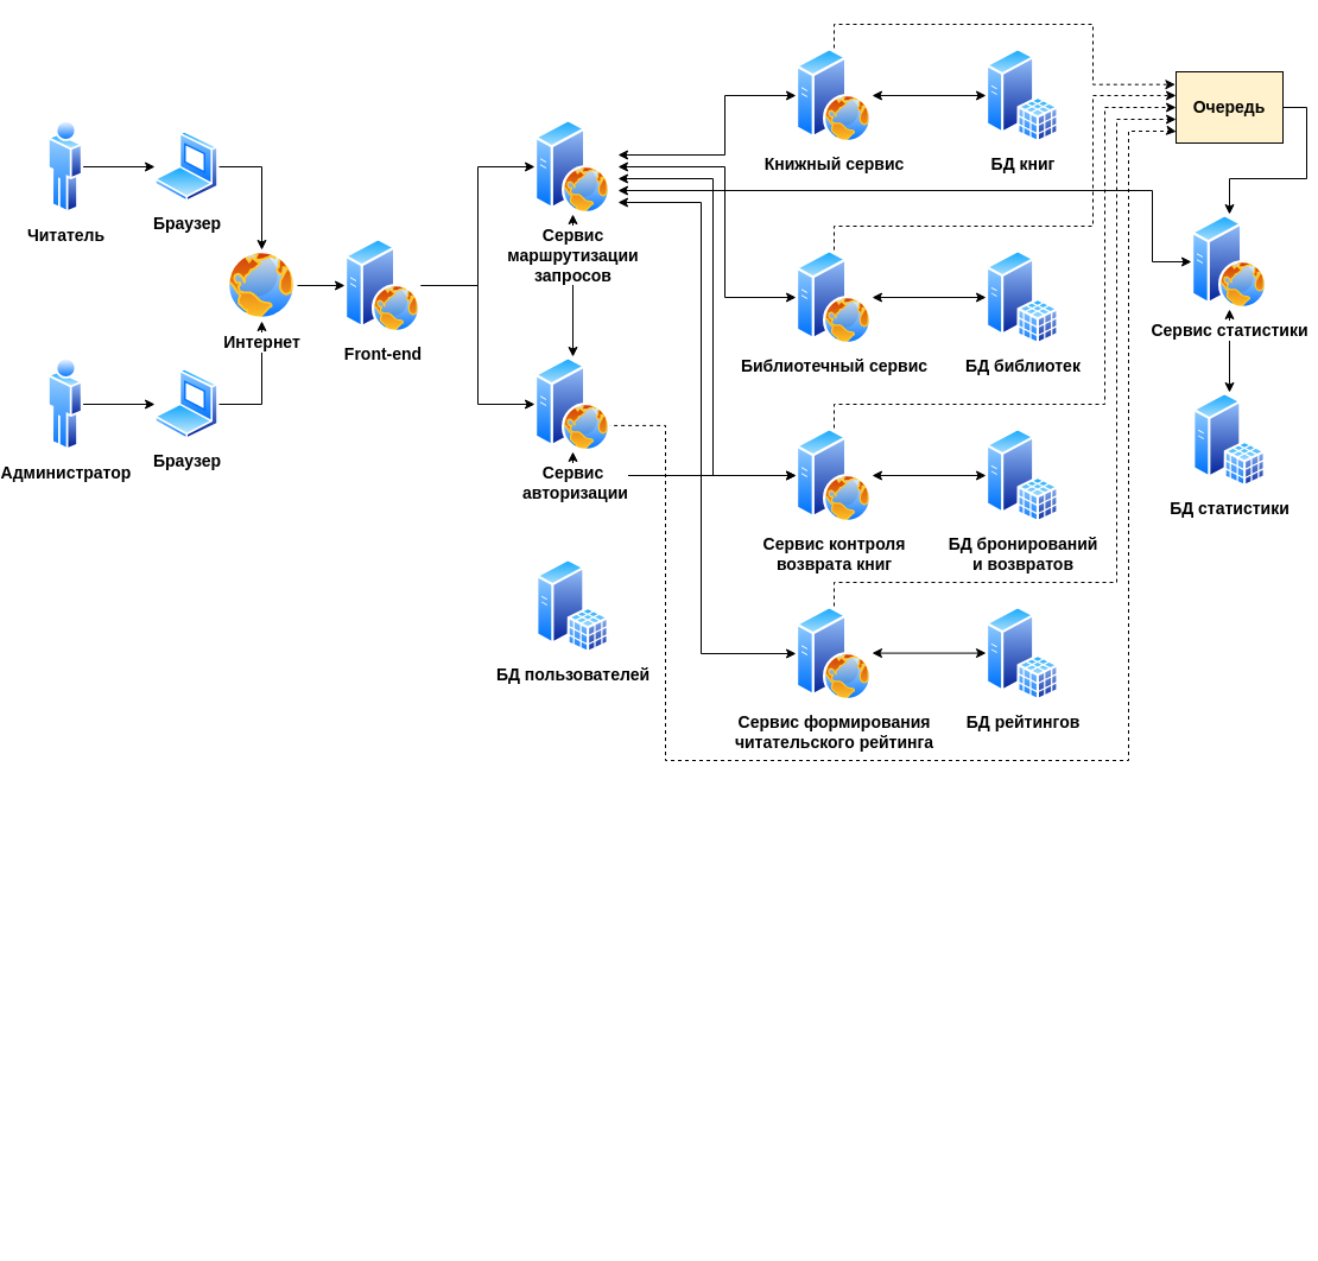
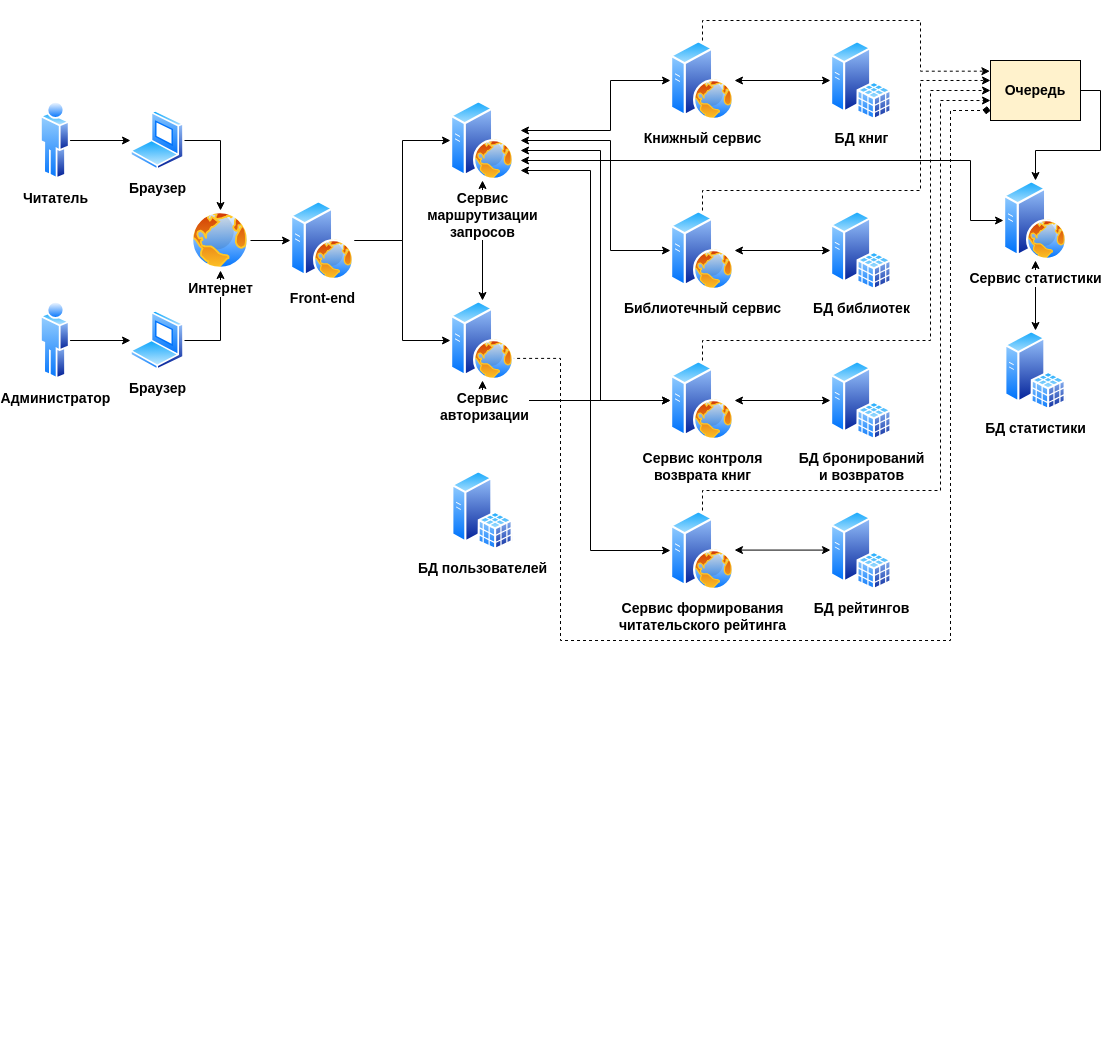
- <mxCell id="21" style="edgeStyle=orthogonalEdgeStyle;rounded=0;orthogonalLoop=1;jettySize=auto;html=1;exitX=1;exitY=0.75;exitDx=0;exitDy=0;entryX=0.002;entryY=0.838;entryDx=0;entryDy=0;startArrow=none;startFill=0;fontSize=14;fontStyle=1;dashed=1;entryPerimeter=0;" parent="1" source="22" target="39" edge="1"><mxGeometry relative="1" as="geometry"><Array as="points"><mxPoint x="540" y="358" /><mxPoint x="540" y="640" /><mxPoint x="930" y="640" /><mxPoint x="930" y="110" /><mxPoint x="968" y="110" /></Array></mxGeometry></mxCell>
+ <mxCell id="21" style="edgeStyle=orthogonalEdgeStyle;rounded=0;orthogonalLoop=1;jettySize=auto;html=1;exitX=1;exitY=0.75;exitDx=0;exitDy=0;entryX=0.002;entryY=0.838;entryDx=0;entryDy=0;startArrow=none;startFill=0;fontSize=14;fontStyle=1;dashed=1;entryPerimeter=0;endArrow=diamond;" parent="1" source="22" target="39" edge="1"><mxGeometry relative="1" as="geometry"><Array as="points"><mxPoint x="540" y="358" /><mxPoint x="540" y="640" /><mxPoint x="930" y="640" /><mxPoint x="930" y="110" /><mxPoint x="968" y="110" /></Array></mxGeometry></mxCell>
